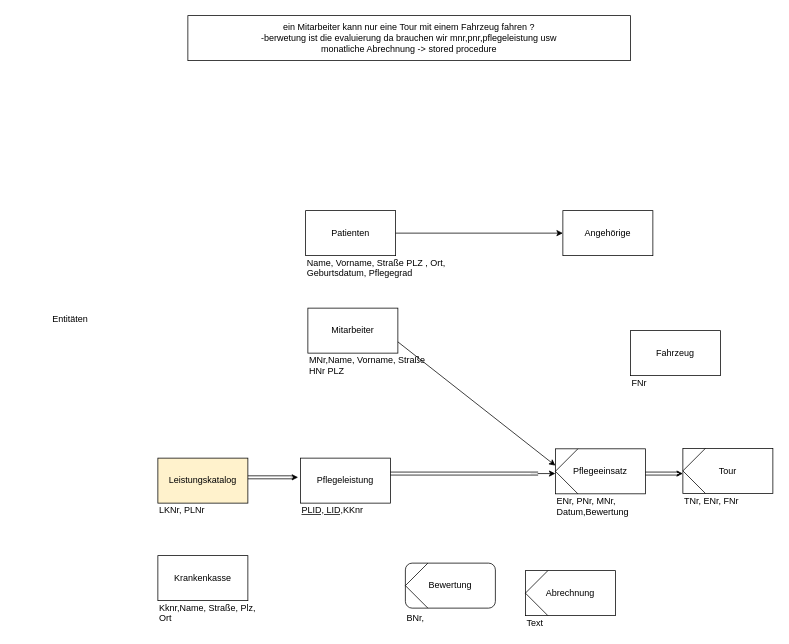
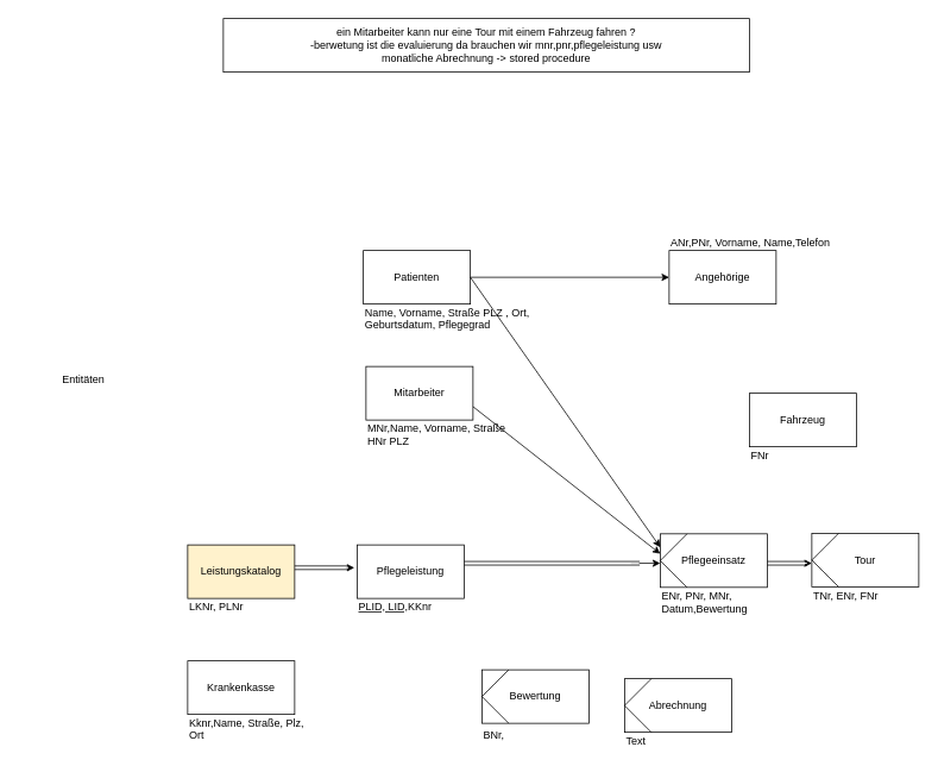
+ <mxCell id="46" value="ANr,PNr, Vorname, Name,Telefon" style="text;html=1;strokeColor=none;fillColor=none;align=left;verticalAlign=bottom;whiteSpace=wrap;rounded=0;fontFamily=Helvetica;horizontal=1;" vertex="1" parent="45"><mxGeometry width="230" height="20" as="geometry" /></mxCell>
+ <mxCell id="49" value="" style="endArrow=classic;html=1;rounded=0;endFill=1;exitX=1;exitY=0.5;exitDx=0;exitDy=0;entryX=0;entryY=0.25;entryDx=0;entryDy=0;" edge="1" parent="1" source="6" target="12"><mxGeometry width="50" height="50" relative="1" as="geometry"><mxPoint x="530" y="310" as="sourcePoint" /><mxPoint x="740" y="560" as="targetPoint" /></mxGeometry></mxCell>
- <mxCell id="55" value="Bewertung" style="whiteSpace=wrap;html=1;rounded=1;" vertex="1" parent="1"><mxGeometry x="540" y="750" width="120" height="60" as="geometry" /></mxCell>
+ <mxCell id="55" value="Bewertung" style="rounded=0;whiteSpace=wrap;html=1;" vertex="1" parent="1"><mxGeometry x="540" y="750" width="120" height="60" as="geometry" /></mxCell>
